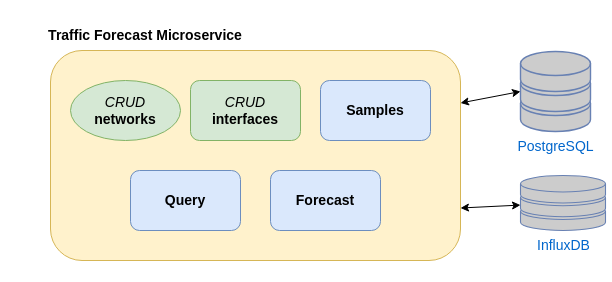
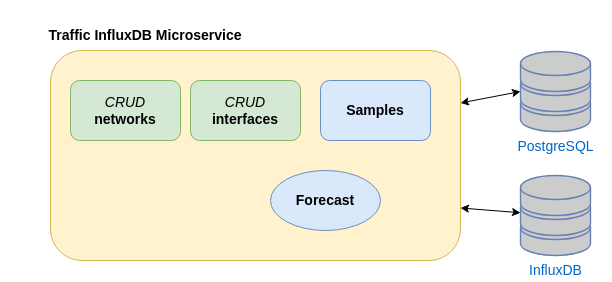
- <mxCell id="3" value="&lt;b&gt;&lt;font style=&quot;font-size: 14px;&quot;&gt;Traffic Forecast Microservice&lt;/font&gt;&lt;/b&gt;" style="text;html=1;strokeColor=none;fillColor=none;align=center;verticalAlign=middle;whiteSpace=wrap;rounded=0;" vertex="1" parent="1"><mxGeometry x="20" y="20" width="250" height="30" as="geometry" /></mxCell>
+ <mxCell id="3" value="&lt;b&gt;&lt;font style=&quot;font-size: 14px;&quot;&gt;Traffic InfluxDB Microservice&lt;/font&gt;&lt;/b&gt;" style="text;html=1;strokeColor=none;fillColor=none;align=center;verticalAlign=middle;whiteSpace=wrap;rounded=0;" vertex="1" parent="1"><mxGeometry x="20" y="20" width="250" height="30" as="geometry" /></mxCell>
- <mxCell id="4" value="&lt;div&gt;&lt;i&gt;CRUD&lt;/i&gt;&lt;/div&gt;&lt;div&gt;&lt;b&gt;networks&lt;br&gt;&lt;/b&gt;&lt;/div&gt;" style="ellipse;whiteSpace=wrap;html=1;fontSize=14;fillColor=#d5e8d4;strokeColor=#82b366;" vertex="1" parent="1"><mxGeometry x="70" y="80" width="110" height="60" as="geometry" /></mxCell>
+ <mxCell id="4" value="&lt;div&gt;&lt;i&gt;CRUD&lt;/i&gt;&lt;/div&gt;&lt;div&gt;&lt;b&gt;networks&lt;br&gt;&lt;/b&gt;&lt;/div&gt;" style="rounded=1;whiteSpace=wrap;html=1;fontSize=14;fillColor=#d5e8d4;strokeColor=#82b366;" vertex="1" parent="1"><mxGeometry x="70" y="80" width="110" height="60" as="geometry" /></mxCell>
- <mxCell id="7" value="&lt;b&gt;Query&lt;/b&gt;" style="rounded=1;whiteSpace=wrap;html=1;fontSize=14;fillColor=#dae8fc;strokeColor=#6c8ebf;" vertex="1" parent="1"><mxGeometry x="130" y="170" width="110" height="60" as="geometry" /></mxCell>
- <mxCell id="8" value="&lt;b&gt;Forecast&lt;/b&gt;" style="rounded=1;whiteSpace=wrap;html=1;fontSize=14;fillColor=#dae8fc;strokeColor=#6c8ebf;" vertex="1" parent="1"><mxGeometry x="270" y="170" width="110" height="60" as="geometry" /></mxCell>
+ <mxCell id="8" value="&lt;b&gt;Forecast&lt;/b&gt;" style="ellipse;whiteSpace=wrap;html=1;fontSize=14;fillColor=#dae8fc;strokeColor=#6c8ebf;" vertex="1" parent="1"><mxGeometry x="270" y="170" width="110" height="60" as="geometry" /></mxCell>
- <mxCell id="9" value="InfluxDB" style="fontColor=#0066CC;verticalAlign=top;verticalLabelPosition=bottom;labelPosition=center;align=center;html=1;outlineConnect=0;fillColor=#CCCCCC;strokeColor=#6881B3;gradientColor=none;gradientDirection=north;strokeWidth=2;shape=mxgraph.networks.storage;fontSize=14;" vertex="1" parent="1"><mxGeometry x="520" y="175" width="85" height="55" as="geometry" /></mxCell>
+ <mxCell id="9" value="InfluxDB" style="fontColor=#0066CC;verticalAlign=top;verticalLabelPosition=bottom;labelPosition=center;align=center;html=1;outlineConnect=0;fillColor=#CCCCCC;strokeColor=#6881B3;gradientColor=none;gradientDirection=north;strokeWidth=2;shape=mxgraph.networks.storage;fontSize=14;" vertex="1" parent="1"><mxGeometry x="520" y="175" width="70" height="80" as="geometry" /></mxCell>
